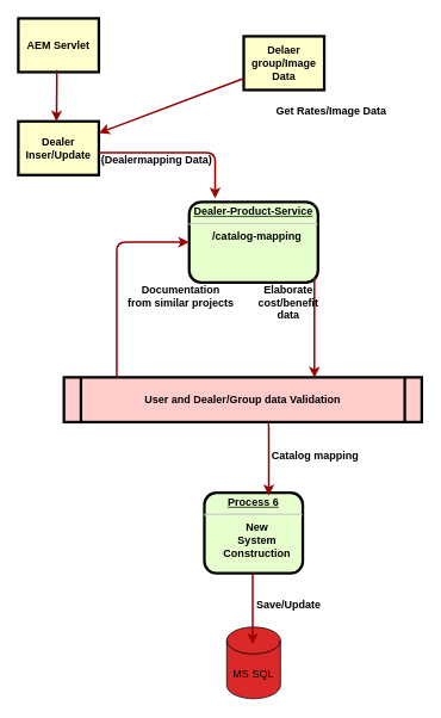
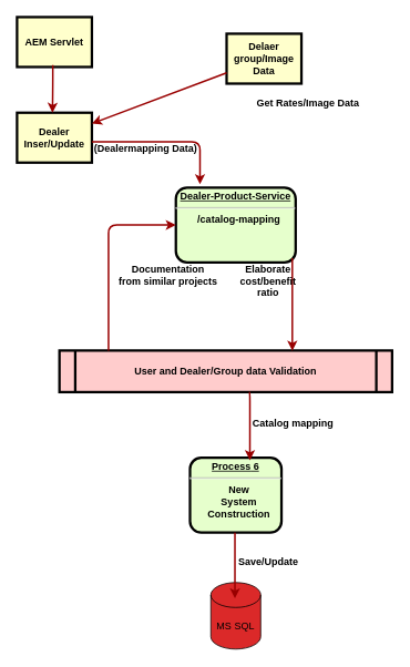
- <mxCell id="14" value="Elaborate&#10;cost/benefit&#10;data" style="text;spacingTop=-5;align=center;fontStyle=1" parent="1" vertex="1"><mxGeometry x="307" y="315" width="30" height="20" as="geometry" /></mxCell>
+ <mxCell id="14" value="Elaborate&#10;cost/benefit&#10;ratio" style="text;spacingTop=-5;align=center;fontStyle=1" parent="1" vertex="1"><mxGeometry x="307" y="315" width="30" height="20" as="geometry" /></mxCell>
